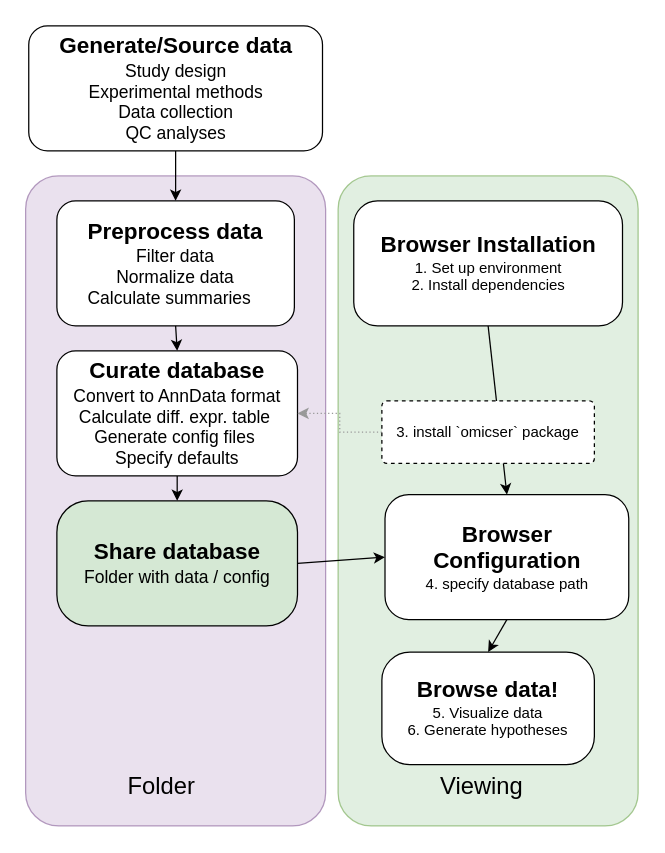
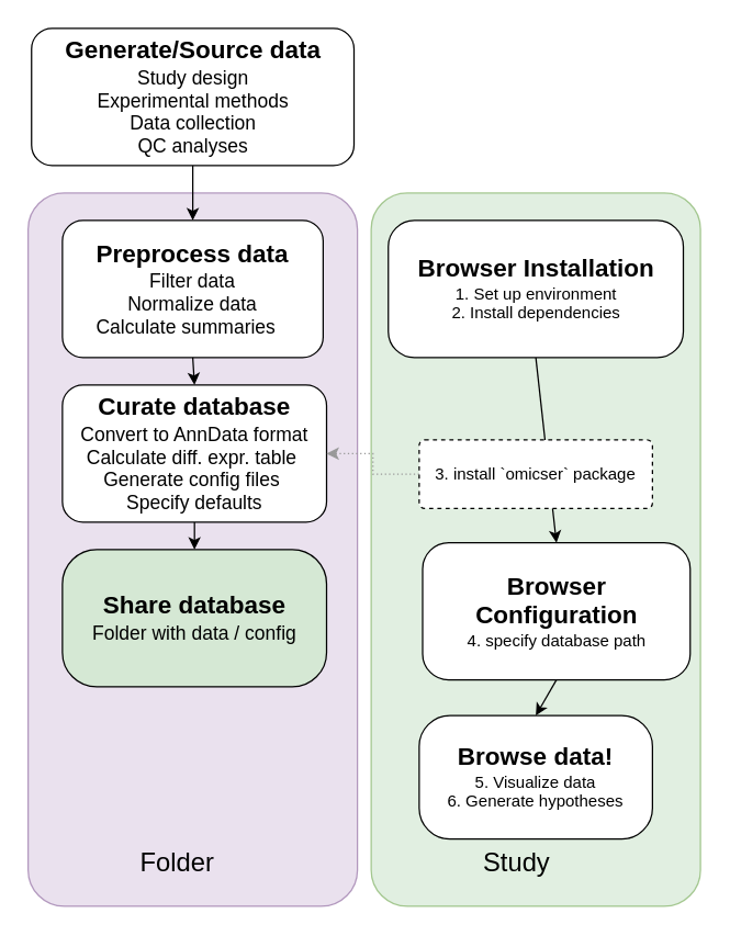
- <mxCell id="17" value="" style="endArrow=classic;html=1;rounded=0;exitX=1;exitY=0.5;exitDx=0;exitDy=0;entryX=0;entryY=0.5;entryDx=0;entryDy=0;" parent="1" source="10" target="18" edge="1"><mxGeometry width="50" height="50" relative="1" as="geometry"><mxPoint x="250" y="470" as="sourcePoint" /><mxPoint x="266" y="352.02" as="targetPoint" /></mxGeometry></mxCell>
- <mxCell id="12" value="&lt;span style=&quot;font-size: 19px&quot;&gt;Viewing&lt;/span&gt;" style="text;whiteSpace=wrap;html=1;" parent="1" vertex="1"><mxGeometry x="350" y="611" width="80" height="30" as="geometry" /></mxCell>
+ <mxCell id="12" value="&lt;span style=&quot;font-size: 19px&quot;&gt;Study&lt;/span&gt;" style="text;whiteSpace=wrap;html=1;" parent="1" vertex="1"><mxGeometry x="350" y="611" width="80" height="30" as="geometry" /></mxCell>
